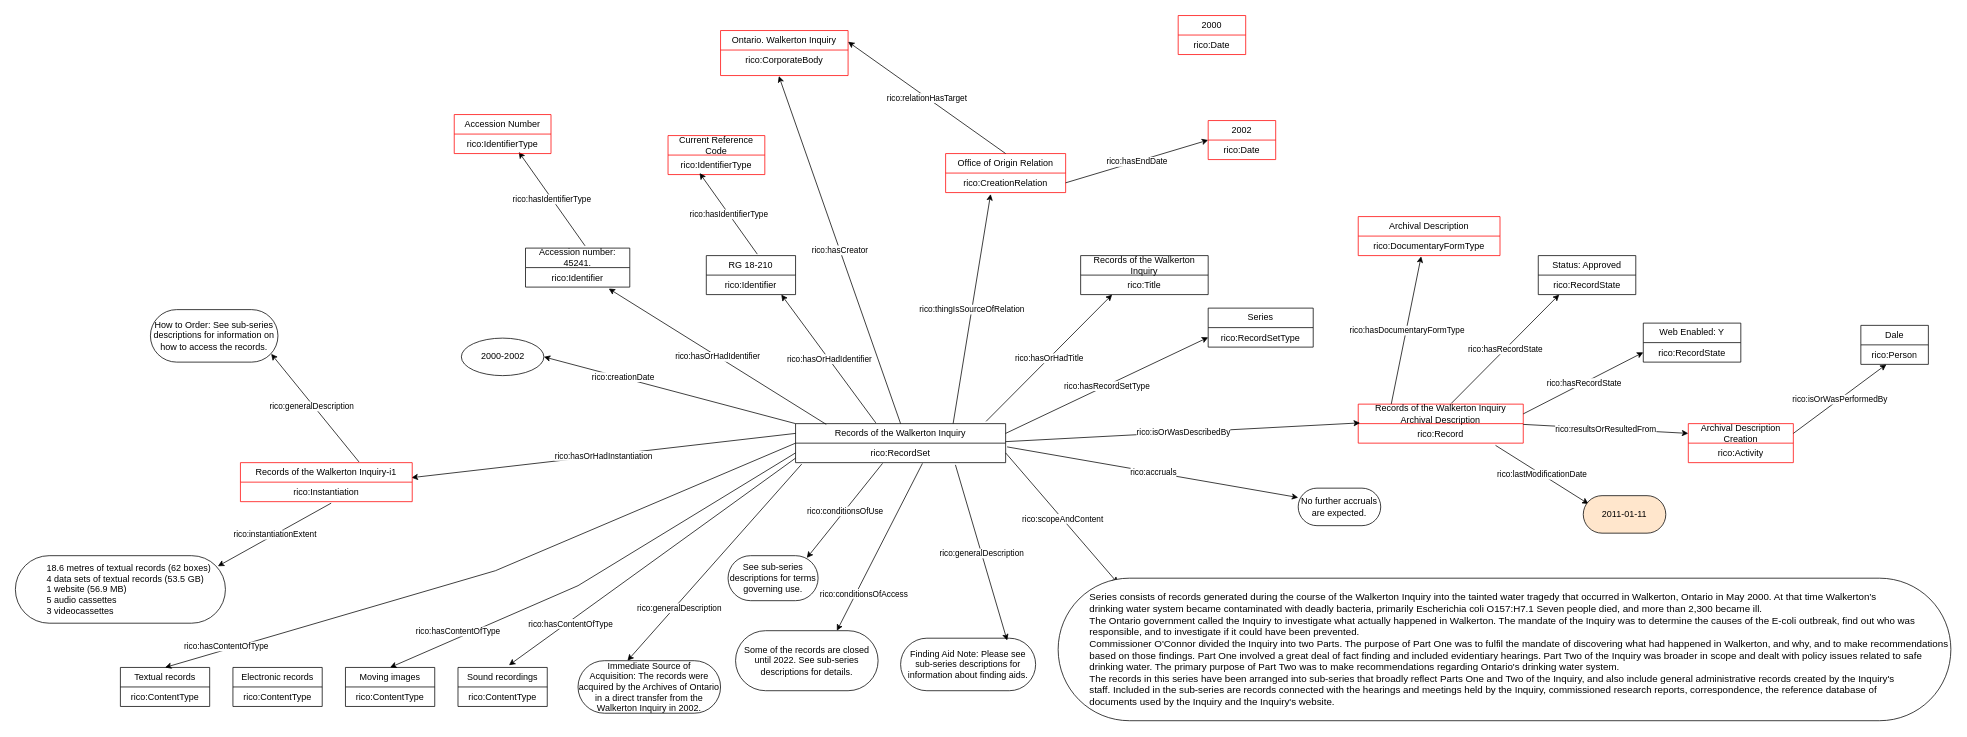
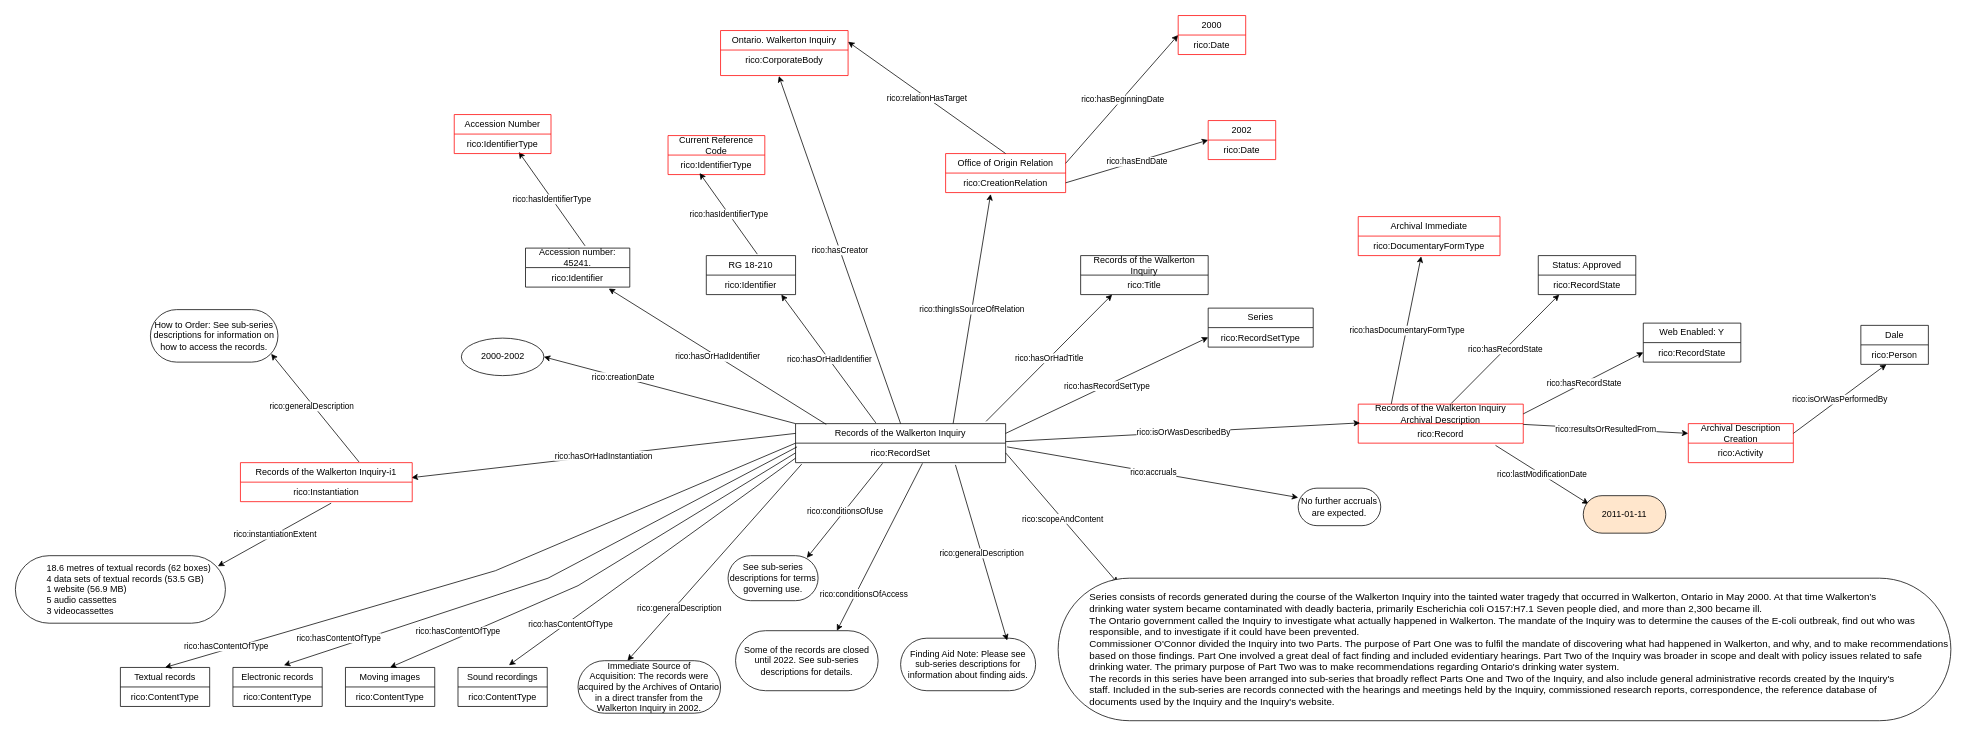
+ <mxCell id="29" value="" style="endArrow=classic;html=1;rounded=0;exitX=1;exitY=0.25;exitDx=0;exitDy=0;entryX=0;entryY=0.5;entryDx=0;entryDy=0;" edge="1" parent="1" source="23" target="33"><mxGeometry relative="1" as="geometry"><mxPoint x="1380" y="130" as="sourcePoint" /><mxPoint x="1550" y="130" as="targetPoint" /></mxGeometry></mxCell>
+ <mxCell id="30" value="rico:hasBeginningDate" style="edgeLabel;resizable=0;html=1;;align=center;verticalAlign=middle;" connectable="0" vertex="1" parent="29"><mxGeometry relative="1" as="geometry" /></mxCell>
- <mxCell id="50" value="Archival Description" style="swimlane;fontStyle=0;childLayout=stackLayout;horizontal=1;startSize=26;fillColor=none;horizontalStack=0;resizeParent=1;resizeParentMax=0;resizeLast=0;collapsible=1;marginBottom=0;whiteSpace=wrap;html=1;strokeColor=#FF0000;" vertex="1" parent="1"><mxGeometry x="1810" y="288" width="189" height="52" as="geometry"><mxRectangle x="981" y="570" width="50" height="40" as="alternateBounds" /></mxGeometry></mxCell>
+ <mxCell id="50" value="Archival Immediate" style="swimlane;fontStyle=0;childLayout=stackLayout;horizontal=1;startSize=26;fillColor=none;horizontalStack=0;resizeParent=1;resizeParentMax=0;resizeLast=0;collapsible=1;marginBottom=0;whiteSpace=wrap;html=1;strokeColor=#FF0000;" vertex="1" parent="1"><mxGeometry x="1810" y="288" width="189" height="52" as="geometry"><mxRectangle x="981" y="570" width="50" height="40" as="alternateBounds" /></mxGeometry></mxCell>
+ <mxCell id="96" value="" style="endArrow=classic;html=1;rounded=0;exitX=0.007;exitY=0.192;exitDx=0;exitDy=0;exitPerimeter=0;entryX=0.571;entryY=-0.058;entryDx=0;entryDy=0;entryPerimeter=0;" edge="1" parent="1" source="3" target="90"><mxGeometry relative="1" as="geometry"><mxPoint x="690" y="690" as="sourcePoint" /><mxPoint x="510" y="790" as="targetPoint" /><Array as="points"><mxPoint x="730" y="770" /></Array></mxGeometry></mxCell>
+ <mxCell id="97" value="rico:hasContentOfType" style="edgeLabel;resizable=0;html=1;;align=center;verticalAlign=middle;" connectable="0" vertex="1" parent="96"><mxGeometry relative="1" as="geometry"><mxPoint x="-282" y="81" as="offset" /></mxGeometry></mxCell>
